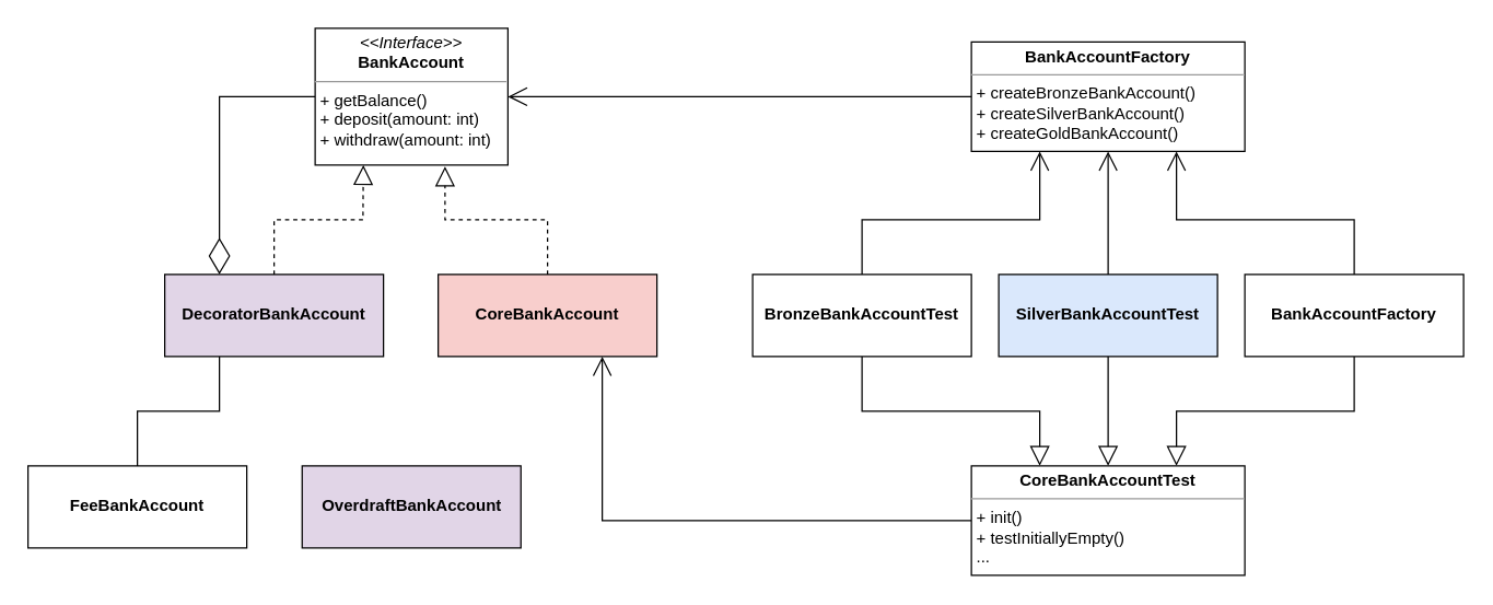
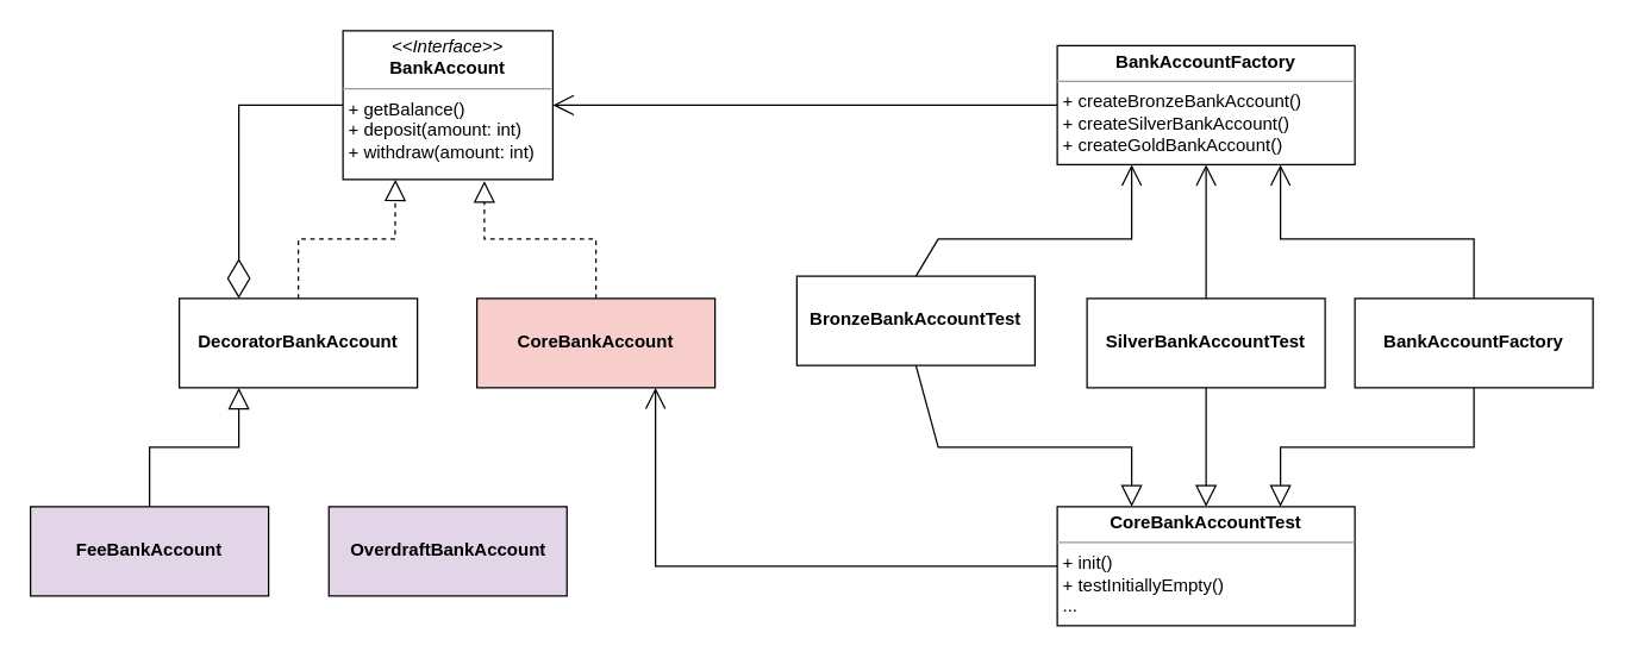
- <mxCell id="3" value="&lt;p style=&quot;margin: 0px ; margin-top: 4px ; text-align: center&quot;&gt;&lt;b&gt;&lt;br&gt;&lt;/b&gt;&lt;/p&gt;&lt;p style=&quot;margin: 0px ; margin-top: 4px ; text-align: center&quot;&gt;&lt;b&gt;DecoratorBankAccount&lt;/b&gt;&lt;/p&gt;" style="verticalAlign=top;align=left;overflow=fill;fontSize=12;fontFamily=Helvetica;html=1;fillColor=#e1d5e7;" vertex="1" parent="1"><mxGeometry x="120" y="200" width="160" height="60" as="geometry" /></mxCell>
+ <mxCell id="3" value="&lt;p style=&quot;margin: 0px ; margin-top: 4px ; text-align: center&quot;&gt;&lt;b&gt;&lt;br&gt;&lt;/b&gt;&lt;/p&gt;&lt;p style=&quot;margin: 0px ; margin-top: 4px ; text-align: center&quot;&gt;&lt;b&gt;DecoratorBankAccount&lt;/b&gt;&lt;/p&gt;" style="verticalAlign=top;align=left;overflow=fill;fontSize=12;fontFamily=Helvetica;html=1;" vertex="1" parent="1"><mxGeometry x="120" y="200" width="160" height="60" as="geometry" /></mxCell>
- <mxCell id="16" value="&lt;p style=&quot;margin: 0px ; margin-top: 4px ; text-align: center&quot;&gt;&lt;b&gt;&lt;br&gt;&lt;/b&gt;&lt;/p&gt;&lt;p style=&quot;margin: 0px ; margin-top: 4px ; text-align: center&quot;&gt;&lt;b&gt;BronzeBankAccountTest&lt;/b&gt;&lt;/p&gt;" style="verticalAlign=top;align=left;overflow=fill;fontSize=12;fontFamily=Helvetica;html=1;" vertex="1" parent="1"><mxGeometry x="550" y="200" width="160" height="60" as="geometry" /></mxCell>
+ <mxCell id="16" value="&lt;p style=&quot;margin: 0px ; margin-top: 4px ; text-align: center&quot;&gt;&lt;b&gt;&lt;br&gt;&lt;/b&gt;&lt;/p&gt;&lt;p style=&quot;margin: 0px ; margin-top: 4px ; text-align: center&quot;&gt;&lt;b&gt;BronzeBankAccountTest&lt;/b&gt;&lt;/p&gt;" style="verticalAlign=top;align=left;overflow=fill;fontSize=12;fontFamily=Helvetica;html=1;" vertex="1" parent="1"><mxGeometry x="535" y="185" width="160" height="60" as="geometry" /></mxCell>
- <mxCell id="18" value="&lt;p style=&quot;margin: 0px ; margin-top: 4px ; text-align: center&quot;&gt;&lt;b&gt;&lt;br&gt;&lt;/b&gt;&lt;/p&gt;&lt;p style=&quot;margin: 0px ; margin-top: 4px ; text-align: center&quot;&gt;&lt;b&gt;SilverBankAccountTest&lt;/b&gt;&lt;/p&gt;" style="verticalAlign=top;align=left;overflow=fill;fontSize=12;fontFamily=Helvetica;html=1;fillColor=#dae8fc;" vertex="1" parent="1"><mxGeometry x="730" y="200" width="160" height="60" as="geometry" /></mxCell>
+ <mxCell id="18" value="&lt;p style=&quot;margin: 0px ; margin-top: 4px ; text-align: center&quot;&gt;&lt;b&gt;&lt;br&gt;&lt;/b&gt;&lt;/p&gt;&lt;p style=&quot;margin: 0px ; margin-top: 4px ; text-align: center&quot;&gt;&lt;b&gt;SilverBankAccountTest&lt;/b&gt;&lt;/p&gt;" style="verticalAlign=top;align=left;overflow=fill;fontSize=12;fontFamily=Helvetica;html=1;" vertex="1" parent="1"><mxGeometry x="730" y="200" width="160" height="60" as="geometry" /></mxCell>
- <mxCell id="11" value="" style="endArrow=none;endFill=0;endSize=12;html=1;rounded=0;entryX=0.25;entryY=1;entryDx=0;entryDy=0;exitX=0.5;exitY=0;exitDx=0;exitDy=0;" edge="1" parent="1" source="9" target="3"><mxGeometry width="160" relative="1" as="geometry"><mxPoint x="-150" y="390" as="sourcePoint" /><mxPoint x="10" y="390" as="targetPoint" /><Array as="points"><mxPoint x="100" y="300" /><mxPoint x="160" y="300" /></Array></mxGeometry></mxCell>
+ <mxCell id="11" value="" style="endArrow=block;endFill=0;endSize=12;html=1;rounded=0;entryX=0.25;entryY=1;entryDx=0;entryDy=0;exitX=0.5;exitY=0;exitDx=0;exitDy=0;" edge="1" parent="1" source="9" target="3"><mxGeometry width="160" relative="1" as="geometry"><mxPoint x="-150" y="390" as="sourcePoint" /><mxPoint x="10" y="390" as="targetPoint" /><Array as="points"><mxPoint x="100" y="300" /><mxPoint x="160" y="300" /></Array></mxGeometry></mxCell>
- <mxCell id="9" value="&lt;p style=&quot;margin: 0px ; margin-top: 4px ; text-align: center&quot;&gt;&lt;b&gt;&lt;br&gt;&lt;/b&gt;&lt;/p&gt;&lt;p style=&quot;margin: 0px ; margin-top: 4px ; text-align: center&quot;&gt;&lt;b&gt;FeeBankAccount&lt;/b&gt;&lt;/p&gt;" style="verticalAlign=top;align=left;overflow=fill;fontSize=12;fontFamily=Helvetica;html=1;" vertex="1" parent="1"><mxGeometry x="20" y="340" width="160" height="60" as="geometry" /></mxCell>
+ <mxCell id="9" value="&lt;p style=&quot;margin: 0px ; margin-top: 4px ; text-align: center&quot;&gt;&lt;b&gt;&lt;br&gt;&lt;/b&gt;&lt;/p&gt;&lt;p style=&quot;margin: 0px ; margin-top: 4px ; text-align: center&quot;&gt;&lt;b&gt;FeeBankAccount&lt;/b&gt;&lt;/p&gt;" style="verticalAlign=top;align=left;overflow=fill;fontSize=12;fontFamily=Helvetica;html=1;fillColor=#e1d5e7;" vertex="1" parent="1"><mxGeometry x="20" y="340" width="160" height="60" as="geometry" /></mxCell>
